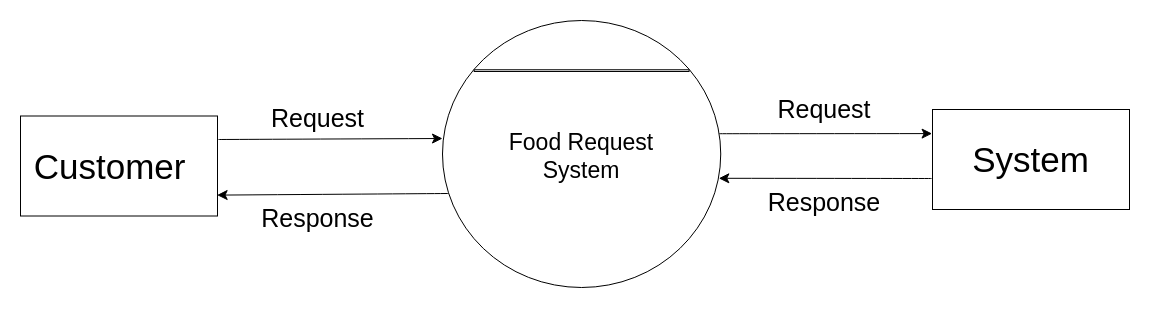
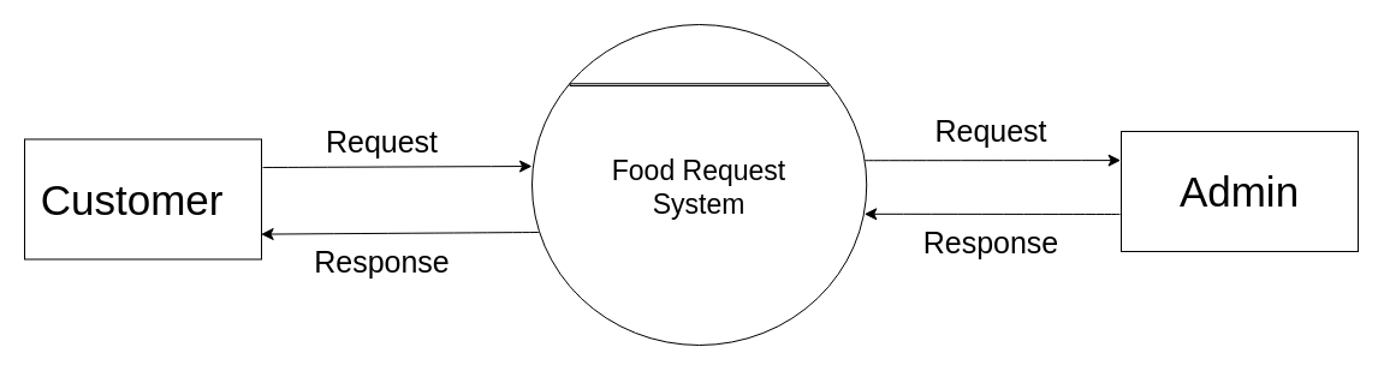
- <mxCell id="8" value="&lt;font style=&quot;font-size: 35px;&quot;&gt;System&lt;/font&gt;" style="text;strokeColor=none;fillColor=none;html=1;align=center;verticalAlign=middle;whiteSpace=wrap;rounded=0;fontSize=16;" parent="6" vertex="1"><mxGeometry x="4.25" y="13.5" width="188.5" height="73" as="geometry" /></mxCell>
+ <mxCell id="8" value="&lt;font style=&quot;font-size: 35px;&quot;&gt;Admin&lt;/font&gt;" style="text;strokeColor=none;fillColor=none;html=1;align=center;verticalAlign=middle;whiteSpace=wrap;rounded=0;fontSize=16;" parent="6" vertex="1"><mxGeometry x="4.25" y="13.5" width="188.5" height="73" as="geometry" /></mxCell>
